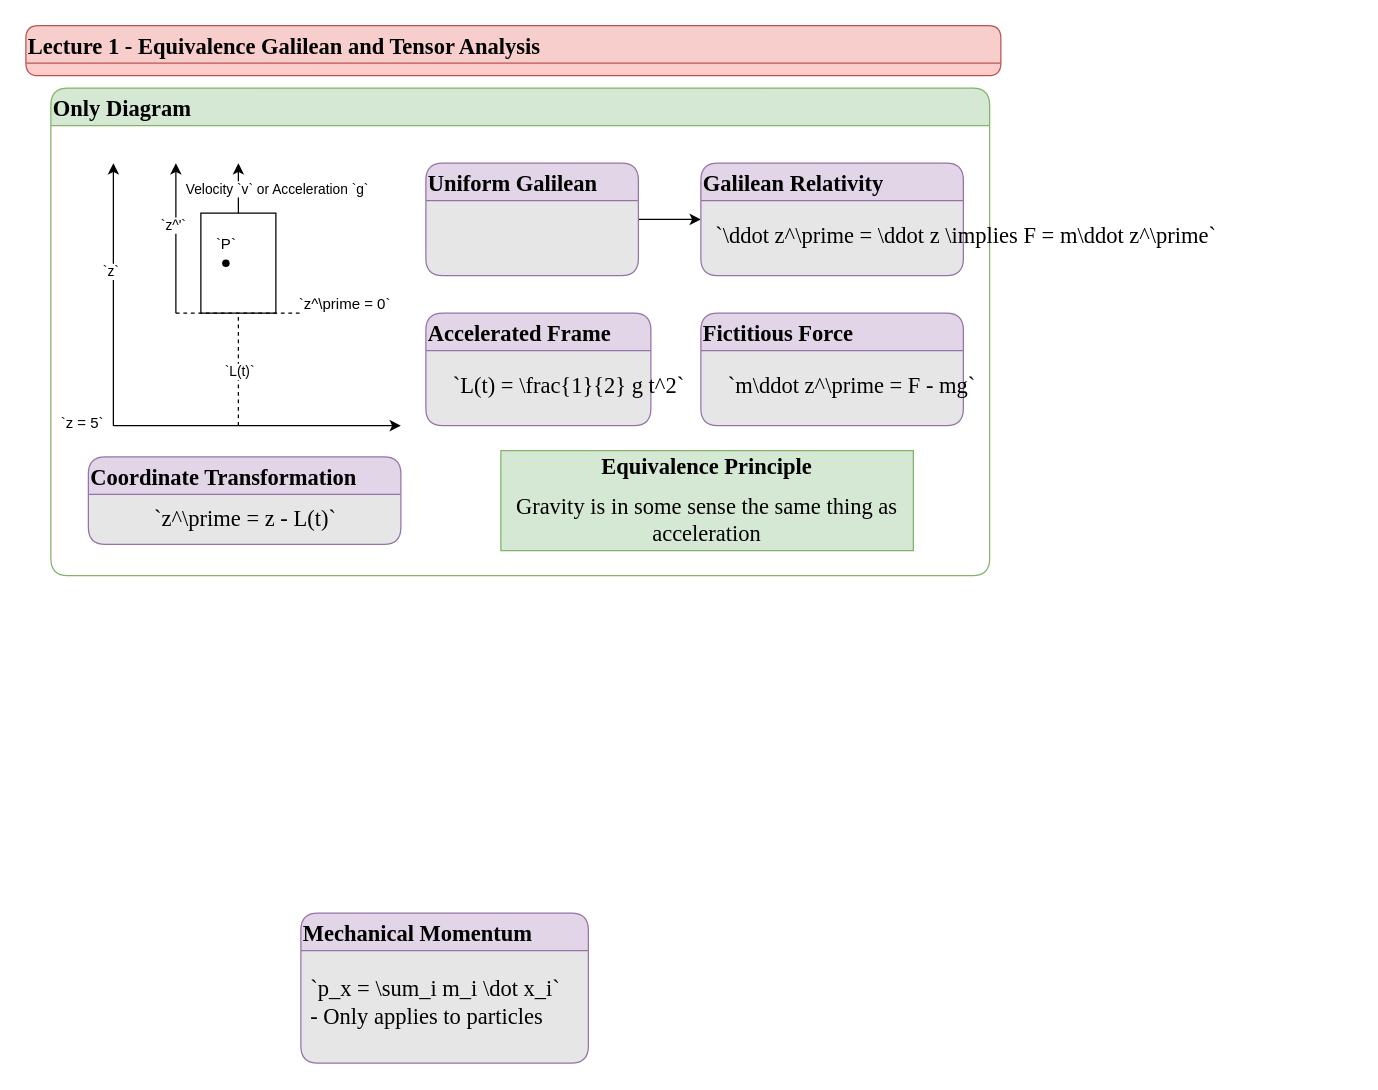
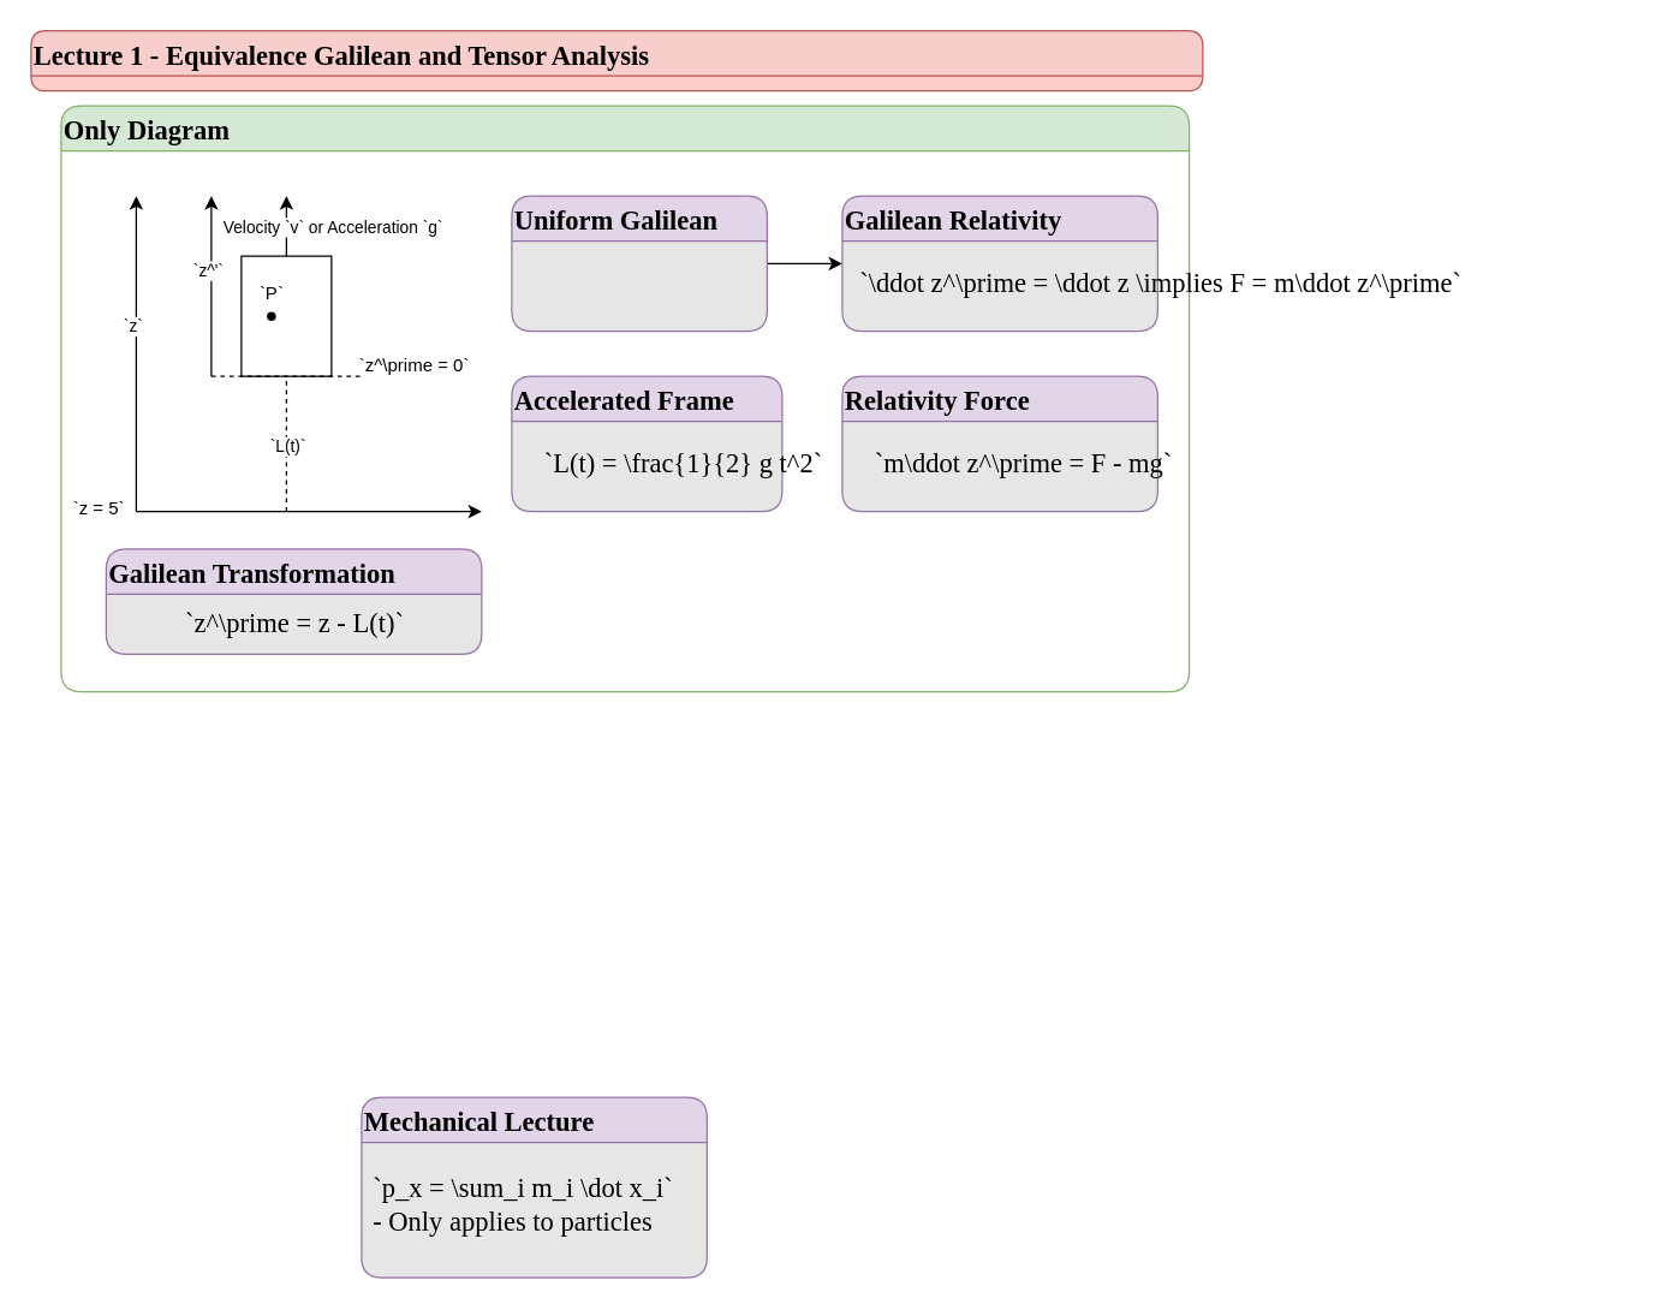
- <mxCell id="30" value="Fictitious Force" style="swimlane;fontFamily=Comic Sans MS;fontSize=18;align=left;fillColor=#e1d5e7;strokeColor=#9673a6;fillStyle=auto;rounded=1;startSize=30;swimlaneFillColor=#E6E6E6;collapsible=0;enumerate=0;comic=0;moveCells=0;fixedWidth=1;resizable=1;movableLabel=0;backgroundOutline=0;container=1;autosize=0;connectable=1;" vertex="1" parent="1"><mxGeometry x="560" y="250" width="210" height="90" as="geometry"><mxRectangle x="40" y="150" width="250" height="40" as="alternateBounds" /></mxGeometry></mxCell>
+ <mxCell id="30" value="Relativity Force" style="swimlane;fontFamily=Comic Sans MS;fontSize=18;align=left;fillColor=#e1d5e7;strokeColor=#9673a6;fillStyle=auto;rounded=1;startSize=30;swimlaneFillColor=#E6E6E6;collapsible=0;enumerate=0;comic=0;moveCells=0;fixedWidth=1;resizable=1;movableLabel=0;backgroundOutline=0;container=1;autosize=0;connectable=1;" vertex="1" parent="1"><mxGeometry x="560" y="250" width="210" height="90" as="geometry"><mxRectangle x="40" y="150" width="250" height="40" as="alternateBounds" /></mxGeometry></mxCell>
- <mxCell id="5" value="Coordinate Transformation" style="swimlane;fontFamily=Comic Sans MS;fontSize=18;align=left;fillColor=#e1d5e7;strokeColor=#9673a6;fillStyle=auto;rounded=1;startSize=30;swimlaneFillColor=#E6E6E6;collapsible=0;enumerate=0;comic=0;moveCells=0;fixedWidth=1;resizable=1;movableLabel=0;backgroundOutline=0;container=1;autosize=0;" vertex="1" parent="3"><mxGeometry x="30" y="295" width="250" height="70" as="geometry"><mxRectangle x="40" y="150" width="250" height="40" as="alternateBounds" /></mxGeometry></mxCell>
+ <mxCell id="5" value="Galilean Transformation" style="swimlane;fontFamily=Comic Sans MS;fontSize=18;align=left;fillColor=#e1d5e7;strokeColor=#9673a6;fillStyle=auto;rounded=1;startSize=30;swimlaneFillColor=#E6E6E6;collapsible=0;enumerate=0;comic=0;moveCells=0;fixedWidth=1;resizable=1;movableLabel=0;backgroundOutline=0;container=1;autosize=0;" vertex="1" parent="3"><mxGeometry x="30" y="295" width="250" height="70" as="geometry"><mxRectangle x="40" y="150" width="250" height="40" as="alternateBounds" /></mxGeometry></mxCell>
- <mxCell id="4" value="&lt;p&gt;&lt;font face=&quot;Comic Sans MS&quot;&gt;&lt;span style=&quot;font-size: 18px;&quot;&gt;&lt;b&gt;Equivalence Principle&lt;/b&gt;&lt;/span&gt;&lt;/font&gt;&lt;/p&gt;&lt;p&gt;&lt;font face=&quot;Comic Sans MS&quot;&gt;&lt;span style=&quot;font-size: 18px;&quot;&gt;Gravity is in some sense the same thing as acceleration&lt;/span&gt;&lt;/font&gt;&lt;/p&gt;" style="text;strokeColor=#82b366;align=center;fillColor=#d5e8d4;html=1;verticalAlign=middle;whiteSpace=wrap;rounded=0;fontFamily=Helvetica;fontSize=11;fontColor=default;" vertex="1" parent="3"><mxGeometry x="360" y="290" width="330" height="80" as="geometry" /></mxCell>
- <mxCell id="7" value="Mechanical Momentum" style="swimlane;fontFamily=Comic Sans MS;fontSize=18;align=left;fillColor=#e1d5e7;strokeColor=#9673a6;fillStyle=auto;rounded=1;startSize=30;swimlaneFillColor=#E6E6E6;collapsible=0;enumerate=0;comic=0;moveCells=0;fixedWidth=1;resizable=1;movableLabel=0;backgroundOutline=0;container=1;autosize=0;" parent="1" vertex="1"><mxGeometry x="240" y="730" width="230" height="120" as="geometry"><mxRectangle x="40" y="150" width="250" height="40" as="alternateBounds" /></mxGeometry></mxCell>
+ <mxCell id="7" value="Mechanical Lecture" style="swimlane;fontFamily=Comic Sans MS;fontSize=18;align=left;fillColor=#e1d5e7;strokeColor=#9673a6;fillStyle=auto;rounded=1;startSize=30;swimlaneFillColor=#E6E6E6;collapsible=0;enumerate=0;comic=0;moveCells=0;fixedWidth=1;resizable=1;movableLabel=0;backgroundOutline=0;container=1;autosize=0;" parent="1" vertex="1"><mxGeometry x="240" y="730" width="230" height="120" as="geometry"><mxRectangle x="40" y="150" width="250" height="40" as="alternateBounds" /></mxGeometry></mxCell>
